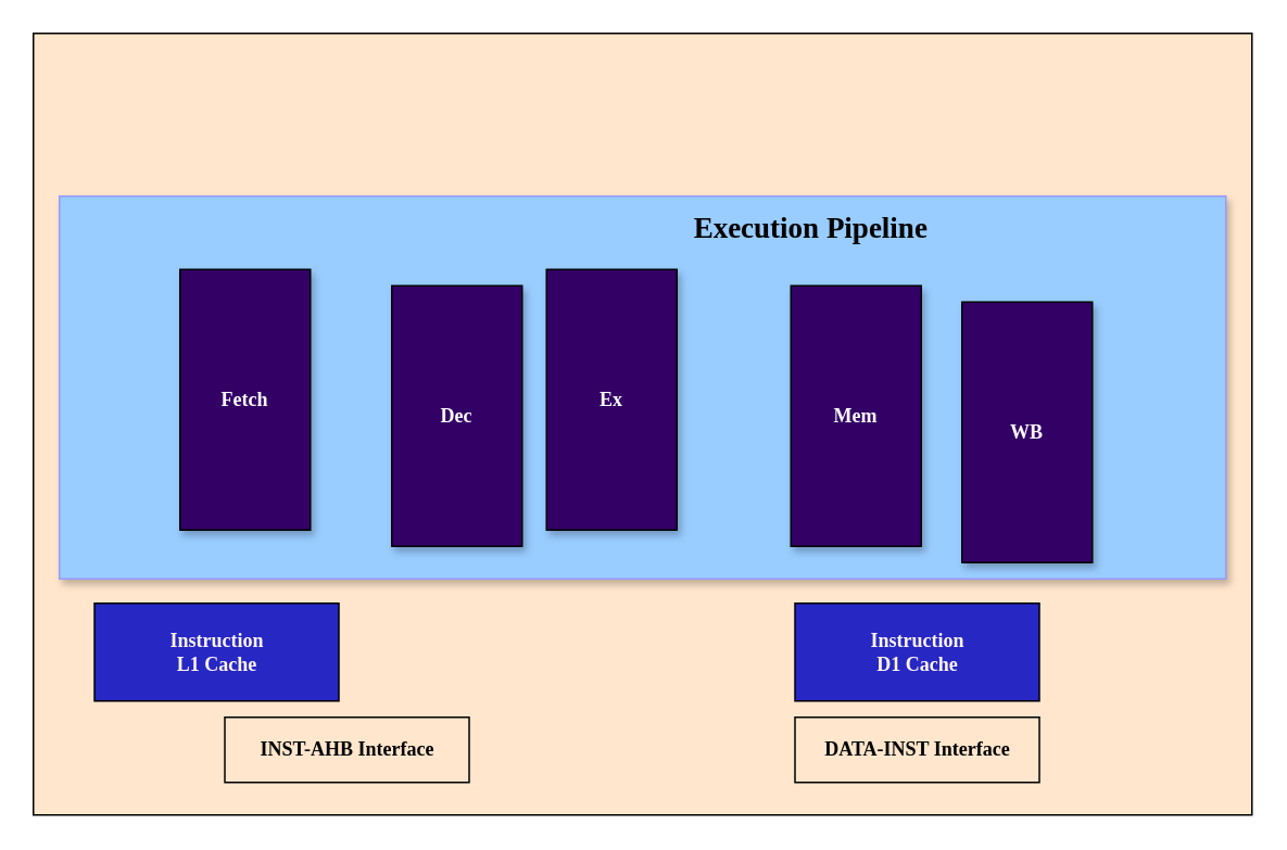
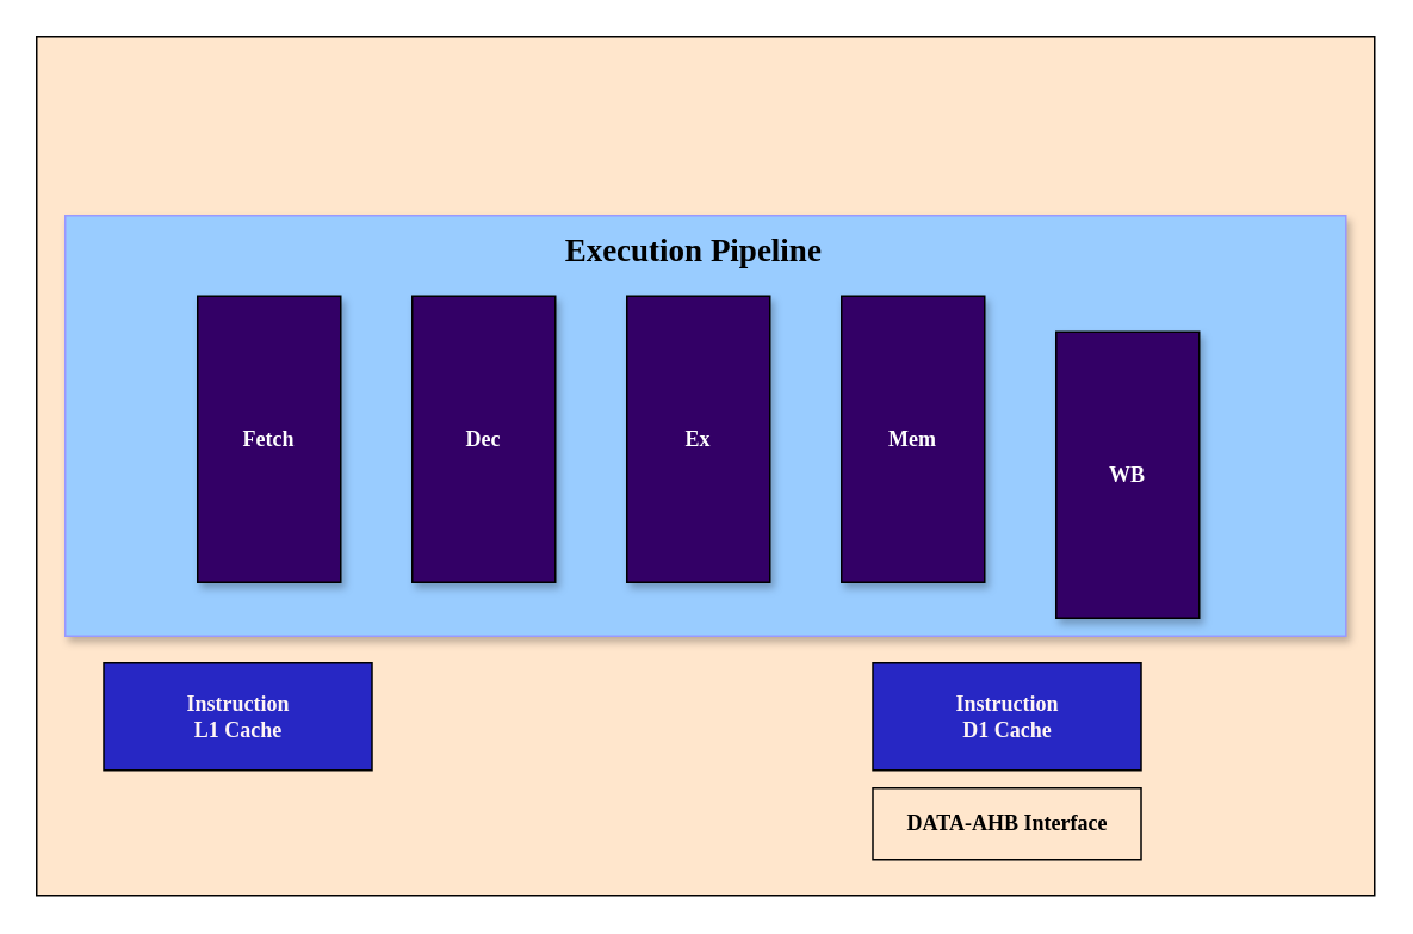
- <mxCell id="9" value="&lt;font face=&quot;Times New Roman&quot; style=&quot;font-size: 18px&quot;&gt;&lt;b&gt;Execution Pipeline&lt;/b&gt;&lt;/font&gt;" style="text;html=1;strokeColor=none;fillColor=none;align=center;verticalAlign=middle;whiteSpace=wrap;rounded=0;" parent="1" vertex="1"><mxGeometry x="423" y="130" width="149" height="20" as="geometry" /></mxCell>
+ <mxCell id="9" value="&lt;font face=&quot;Times New Roman&quot; style=&quot;font-size: 18px&quot;&gt;&lt;b&gt;Execution Pipeline&lt;/b&gt;&lt;/font&gt;" style="text;html=1;strokeColor=none;fillColor=none;align=center;verticalAlign=middle;whiteSpace=wrap;rounded=0;" parent="1" vertex="1"><mxGeometry x="313" y="130" width="149" height="20" as="geometry" /></mxCell>
- <mxCell id="6" value="&lt;font color=&quot;#ffffff&quot; face=&quot;Times New Roman&quot;&gt;&lt;b&gt;Ex&lt;/b&gt;&lt;/font&gt;" style="rounded=0;whiteSpace=wrap;html=1;fillColor=#330066;shadow=1;" parent="1" vertex="1"><mxGeometry x="335" y="165" width="80" height="160" as="geometry" /></mxCell>
+ <mxCell id="6" value="&lt;font color=&quot;#ffffff&quot; face=&quot;Times New Roman&quot;&gt;&lt;b&gt;Ex&lt;/b&gt;&lt;/font&gt;" style="rounded=0;whiteSpace=wrap;html=1;fillColor=#330066;shadow=1;" parent="1" vertex="1"><mxGeometry x="350" y="165" width="80" height="160" as="geometry" /></mxCell>
- <mxCell id="5" value="&lt;font color=&quot;#ffffff&quot; face=&quot;Times New Roman&quot;&gt;&lt;b&gt;Dec&lt;/b&gt;&lt;/font&gt;" style="rounded=0;whiteSpace=wrap;html=1;fillColor=#330066;shadow=1;" parent="1" vertex="1"><mxGeometry x="240" y="175" width="80" height="160" as="geometry" /></mxCell>
+ <mxCell id="5" value="&lt;font color=&quot;#ffffff&quot; face=&quot;Times New Roman&quot;&gt;&lt;b&gt;Dec&lt;/b&gt;&lt;/font&gt;" style="rounded=0;whiteSpace=wrap;html=1;fillColor=#330066;shadow=1;" parent="1" vertex="1"><mxGeometry x="230" y="165" width="80" height="160" as="geometry" /></mxCell>
- <mxCell id="7" value="&lt;font color=&quot;#ffffff&quot; face=&quot;Times New Roman&quot;&gt;&lt;b&gt;Mem&lt;/b&gt;&lt;/font&gt;" style="rounded=0;whiteSpace=wrap;html=1;fillColor=#330066;shadow=1;" parent="1" vertex="1"><mxGeometry x="485" y="175" width="80" height="160" as="geometry" /></mxCell>
+ <mxCell id="7" value="&lt;font color=&quot;#ffffff&quot; face=&quot;Times New Roman&quot;&gt;&lt;b&gt;Mem&lt;/b&gt;&lt;/font&gt;" style="rounded=0;whiteSpace=wrap;html=1;fillColor=#330066;shadow=1;" parent="1" vertex="1"><mxGeometry x="470" y="165" width="80" height="160" as="geometry" /></mxCell>
- <mxCell id="11" value="&lt;font face=&quot;Times New Roman&quot;&gt;&lt;b&gt;INST-AHB Interface&lt;/b&gt;&lt;/font&gt;" style="rounded=0;whiteSpace=wrap;html=1;fillColor=#FFE6CC;" parent="1" vertex="1"><mxGeometry x="137.5" y="440" width="150" height="40" as="geometry" /></mxCell>
- <mxCell id="12" value="&lt;font face=&quot;Times New Roman&quot;&gt;&lt;b&gt;DATA-INST Interface&lt;/b&gt;&lt;/font&gt;" style="rounded=0;whiteSpace=wrap;html=1;fillColor=#FFE6CC;" parent="1" vertex="1"><mxGeometry x="487.5" y="440" width="150" height="40" as="geometry" /></mxCell>
+ <mxCell id="12" value="&lt;font face=&quot;Times New Roman&quot;&gt;&lt;b&gt;DATA-AHB Interface&lt;/b&gt;&lt;/font&gt;" style="rounded=0;whiteSpace=wrap;html=1;fillColor=#FFE6CC;" parent="1" vertex="1"><mxGeometry x="487.5" y="440" width="150" height="40" as="geometry" /></mxCell>
